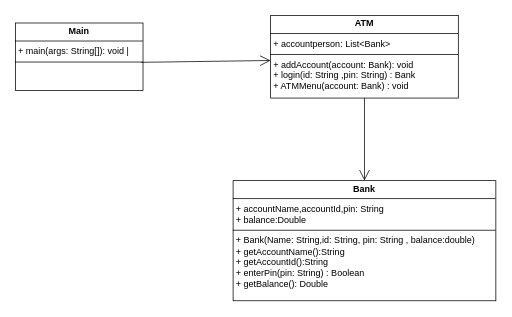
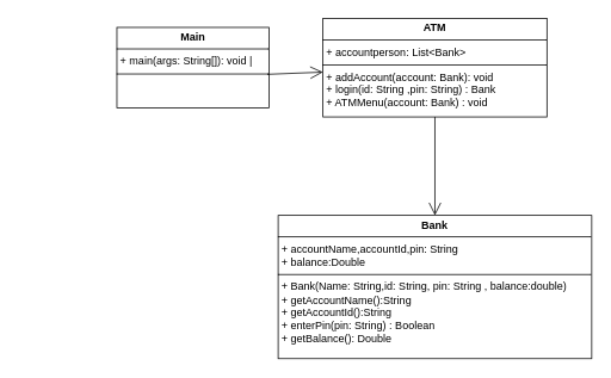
- <mxCell id="2" value="&lt;p style=&quot;margin:0px;margin-top:4px;text-align:center;&quot;&gt;&lt;b&gt;Main&lt;/b&gt;&lt;/p&gt;&lt;hr size=&quot;1&quot; style=&quot;border-style:solid;&quot;&gt;&lt;p style=&quot;margin:0px;margin-left:4px;&quot;&gt;+ main(args: String[]): void |&lt;/p&gt;&lt;hr size=&quot;1&quot; style=&quot;border-style:solid;&quot;&gt;&lt;p style=&quot;margin:0px;margin-left:4px;&quot;&gt;&lt;br&gt;&lt;/p&gt;" style="verticalAlign=top;align=left;overflow=fill;html=1;whiteSpace=wrap;" vertex="1" parent="1"><mxGeometry x="20" y="30" width="170" height="90" as="geometry" /></mxCell>
+ <mxCell id="2" value="&lt;p style=&quot;margin:0px;margin-top:4px;text-align:center;&quot;&gt;&lt;b&gt;Main&lt;/b&gt;&lt;/p&gt;&lt;hr size=&quot;1&quot; style=&quot;border-style:solid;&quot;&gt;&lt;p style=&quot;margin:0px;margin-left:4px;&quot;&gt;+ main(args: String[]): void |&lt;/p&gt;&lt;hr size=&quot;1&quot; style=&quot;border-style:solid;&quot;&gt;&lt;p style=&quot;margin:0px;margin-left:4px;&quot;&gt;&lt;br&gt;&lt;/p&gt;" style="verticalAlign=top;align=left;overflow=fill;html=1;whiteSpace=wrap;" vertex="1" parent="1"><mxGeometry x="130" y="30" width="170" height="90" as="geometry" /></mxCell>
